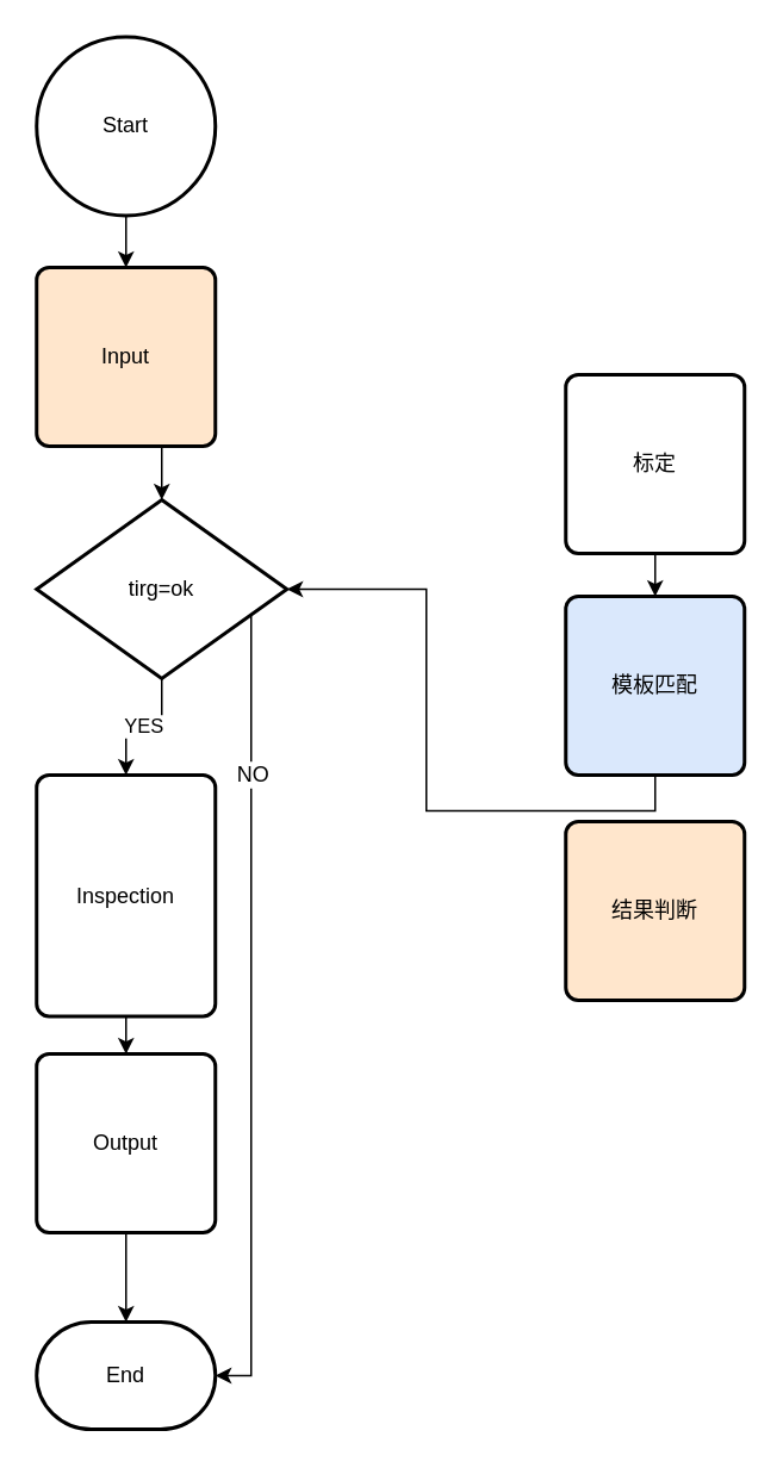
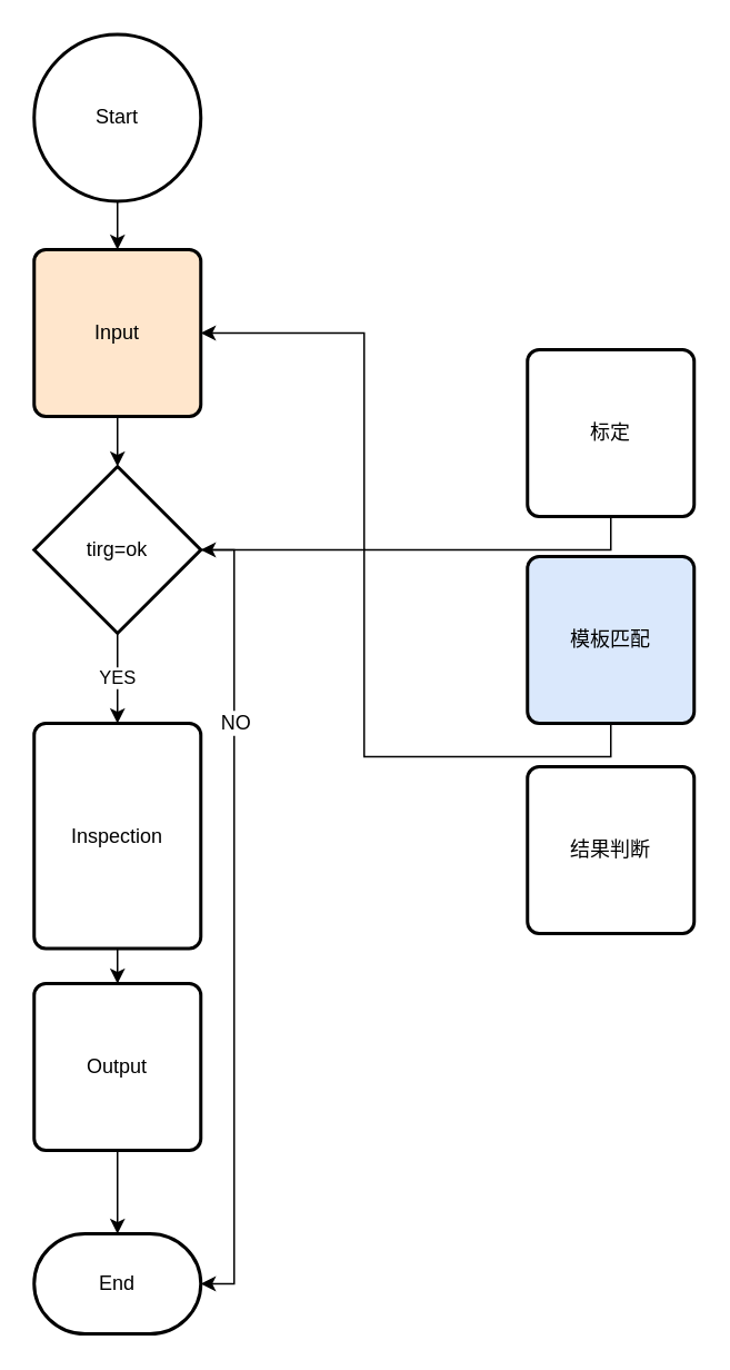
- <mxCell id="19" style="edgeStyle=orthogonalEdgeStyle;rounded=0;orthogonalLoop=1;jettySize=auto;html=1;exitX=0.5;exitY=1;exitDx=0;exitDy=0;entryX=0.5;entryY=0;entryDx=0;entryDy=0;" edge="1" parent="1" source="14" target="18"><mxGeometry relative="1" as="geometry"><mxPoint x="366" y="309" as="sourcePoint" /><mxPoint x="366" y="459" as="targetPoint" /></mxGeometry></mxCell>
+ <mxCell id="19" style="edgeStyle=orthogonalEdgeStyle;rounded=0;orthogonalLoop=1;jettySize=auto;html=1;exitX=0.5;exitY=1;exitDx=0;exitDy=0;" edge="1" parent="1" source="14" target="6"><mxGeometry relative="1" as="geometry"><mxPoint x="366" y="309" as="sourcePoint" /><mxPoint x="366" y="459" as="targetPoint" /></mxGeometry></mxCell>
- <mxCell id="10" value="tirg=ok" style="strokeWidth=2;html=1;shape=mxgraph.flowchart.decision;whiteSpace=wrap;" vertex="1" parent="1"><mxGeometry x="20" y="279" width="140" height="100" as="geometry" /></mxCell>
+ <mxCell id="10" value="tirg=ok" style="strokeWidth=2;html=1;shape=mxgraph.flowchart.decision;whiteSpace=wrap;" vertex="1" parent="1"><mxGeometry x="20" y="279" width="100" height="100" as="geometry" /></mxCell>
- <mxCell id="15" value="结果判断" style="rounded=1;whiteSpace=wrap;html=1;absoluteArcSize=1;arcSize=14;strokeWidth=2;fillColor=#ffe6cc;" vertex="1" parent="1"><mxGeometry x="316" y="459" width="100" height="100" as="geometry" /></mxCell>
+ <mxCell id="15" value="结果判断" style="rounded=1;whiteSpace=wrap;html=1;absoluteArcSize=1;arcSize=14;strokeWidth=2;" vertex="1" parent="1"><mxGeometry x="316" y="459" width="100" height="100" as="geometry" /></mxCell>
